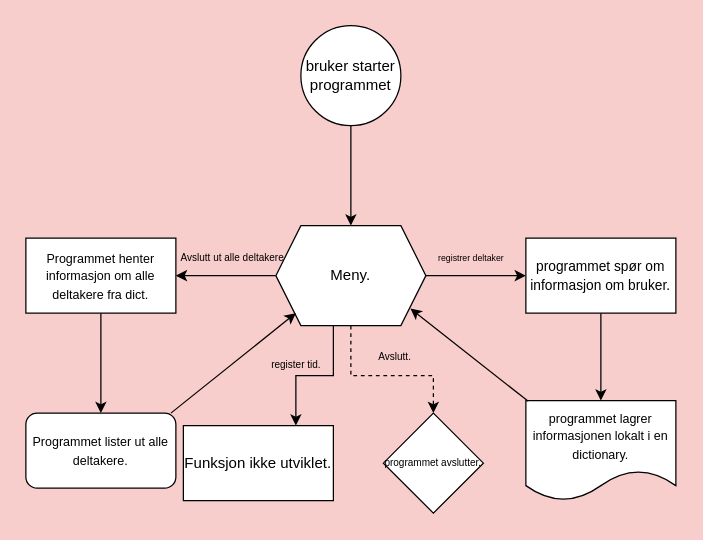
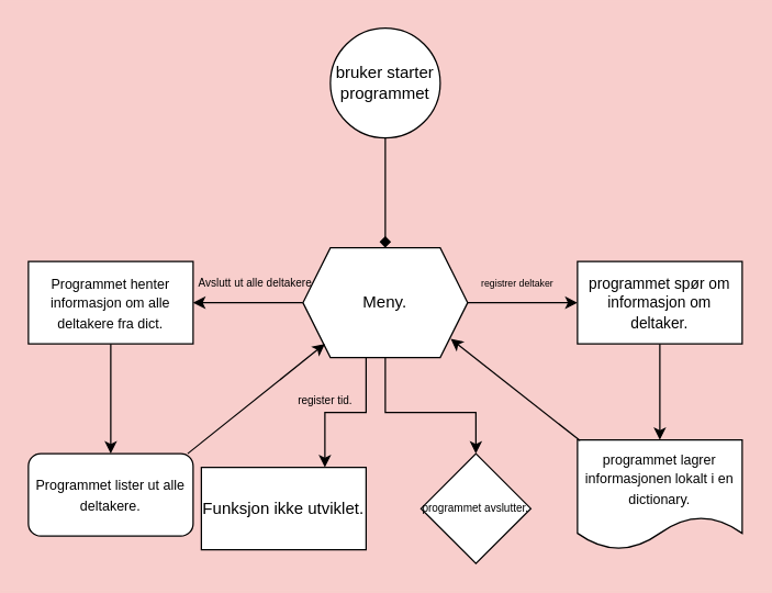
- <mxCell id="2" value="" style="edgeStyle=orthogonalEdgeStyle;rounded=0;orthogonalLoop=1;jettySize=auto;html=1;" edge="1" parent="1" source="3" target="8"><mxGeometry relative="1" as="geometry" /></mxCell>
+ <mxCell id="2" value="" style="edgeStyle=orthogonalEdgeStyle;rounded=0;orthogonalLoop=1;jettySize=auto;html=1;endArrow=diamond;" edge="1" parent="1" source="3" target="8"><mxGeometry relative="1" as="geometry" /></mxCell>
- <mxCell id="10" value="&lt;font style=&quot;font-size: 11px;&quot;&gt;programmet spør om informasjon om bruker.&lt;/font&gt;" style="whiteSpace=wrap;html=1;" vertex="1" parent="1"><mxGeometry x="420" y="190" width="120" height="60" as="geometry" /></mxCell>
+ <mxCell id="10" value="&lt;font style=&quot;font-size: 11px;&quot;&gt;programmet spør om informasjon om deltaker.&lt;/font&gt;" style="whiteSpace=wrap;html=1;" vertex="1" parent="1"><mxGeometry x="420" y="190" width="120" height="60" as="geometry" /></mxCell>
- <mxCell id="22" value="Avslutt." style="text;html=1;align=center;verticalAlign=middle;resizable=0;points=[];autosize=1;strokeColor=none;fillColor=none;fontSize=8;" vertex="1" parent="1"><mxGeometry x="290" y="275" width="50" height="20" as="geometry" /></mxCell>
- <mxCell id="7" value="" style="edgeStyle=orthogonalEdgeStyle;rounded=0;orthogonalLoop=1;jettySize=auto;html=1;fontSize=8;dashed=1;" edge="1" parent="1" source="8" target="21"><mxGeometry relative="1" as="geometry"><Array as="points"><mxPoint x="280" y="300" /><mxPoint x="346" y="300" /></Array></mxGeometry></mxCell>
+ <mxCell id="7" value="" style="edgeStyle=orthogonalEdgeStyle;rounded=0;orthogonalLoop=1;jettySize=auto;html=1;fontSize=8;" edge="1" parent="1" source="8" target="21"><mxGeometry relative="1" as="geometry"><Array as="points"><mxPoint x="280" y="300" /><mxPoint x="346" y="300" /></Array></mxGeometry></mxCell>
